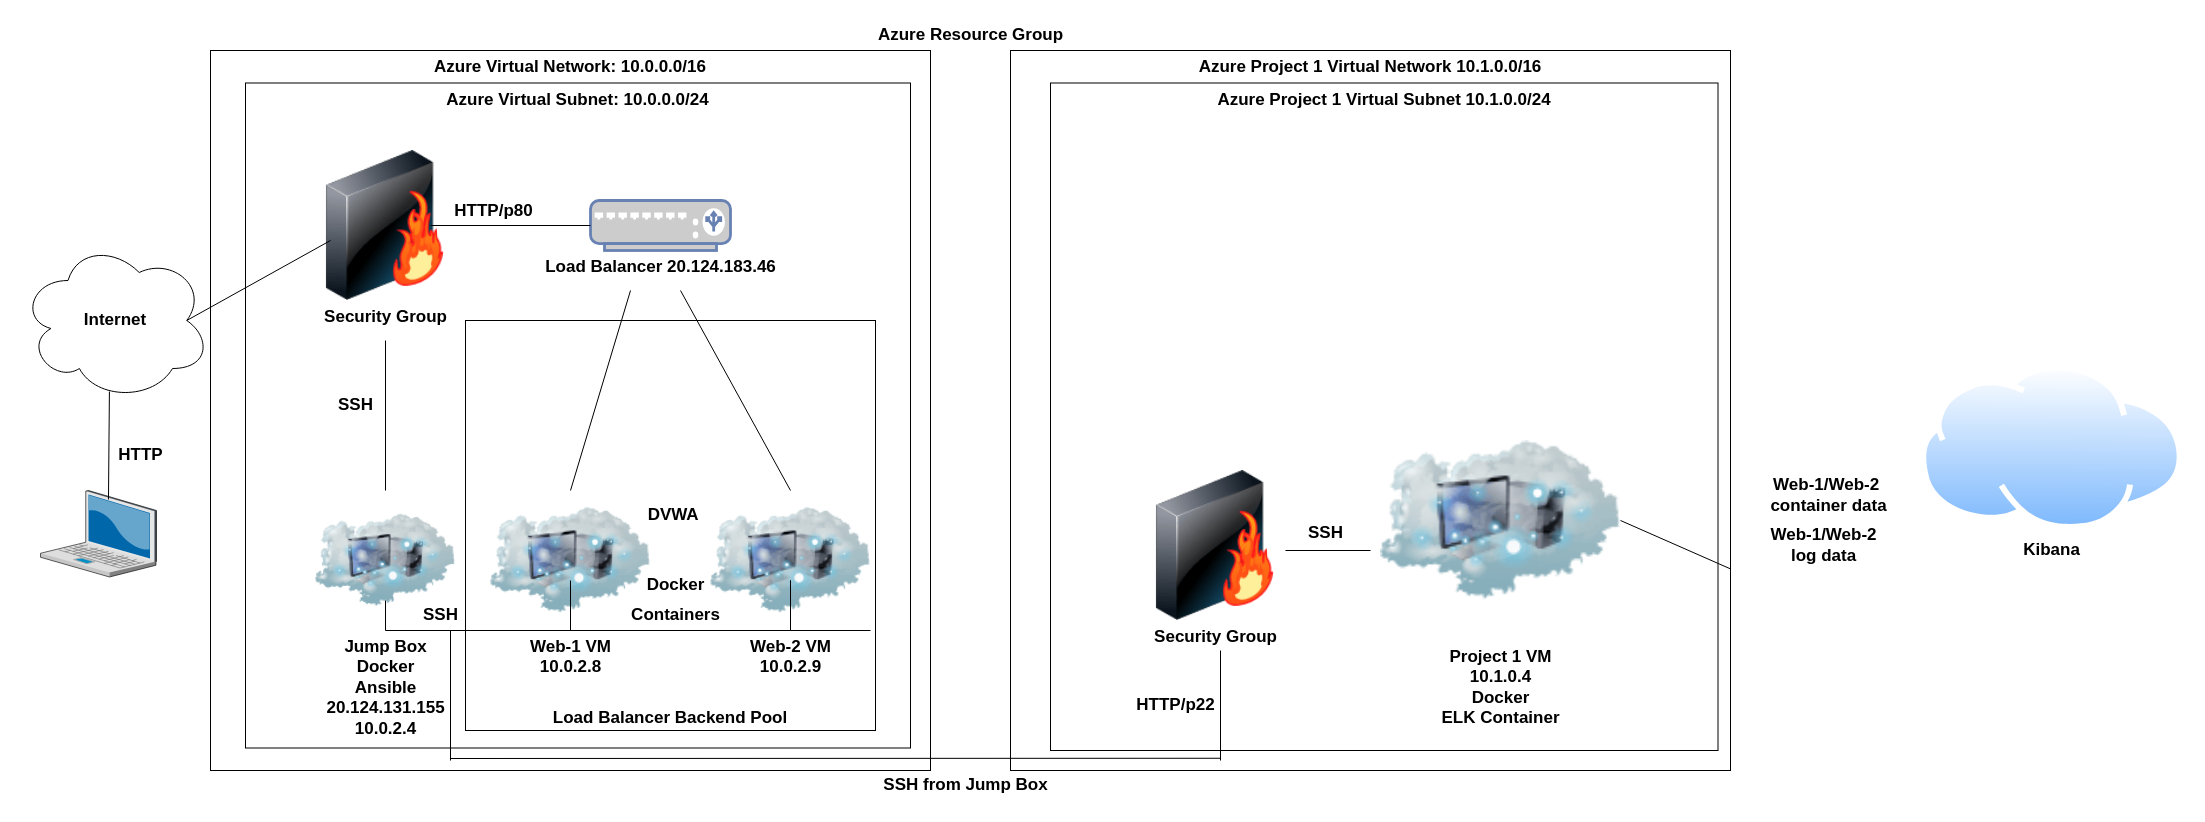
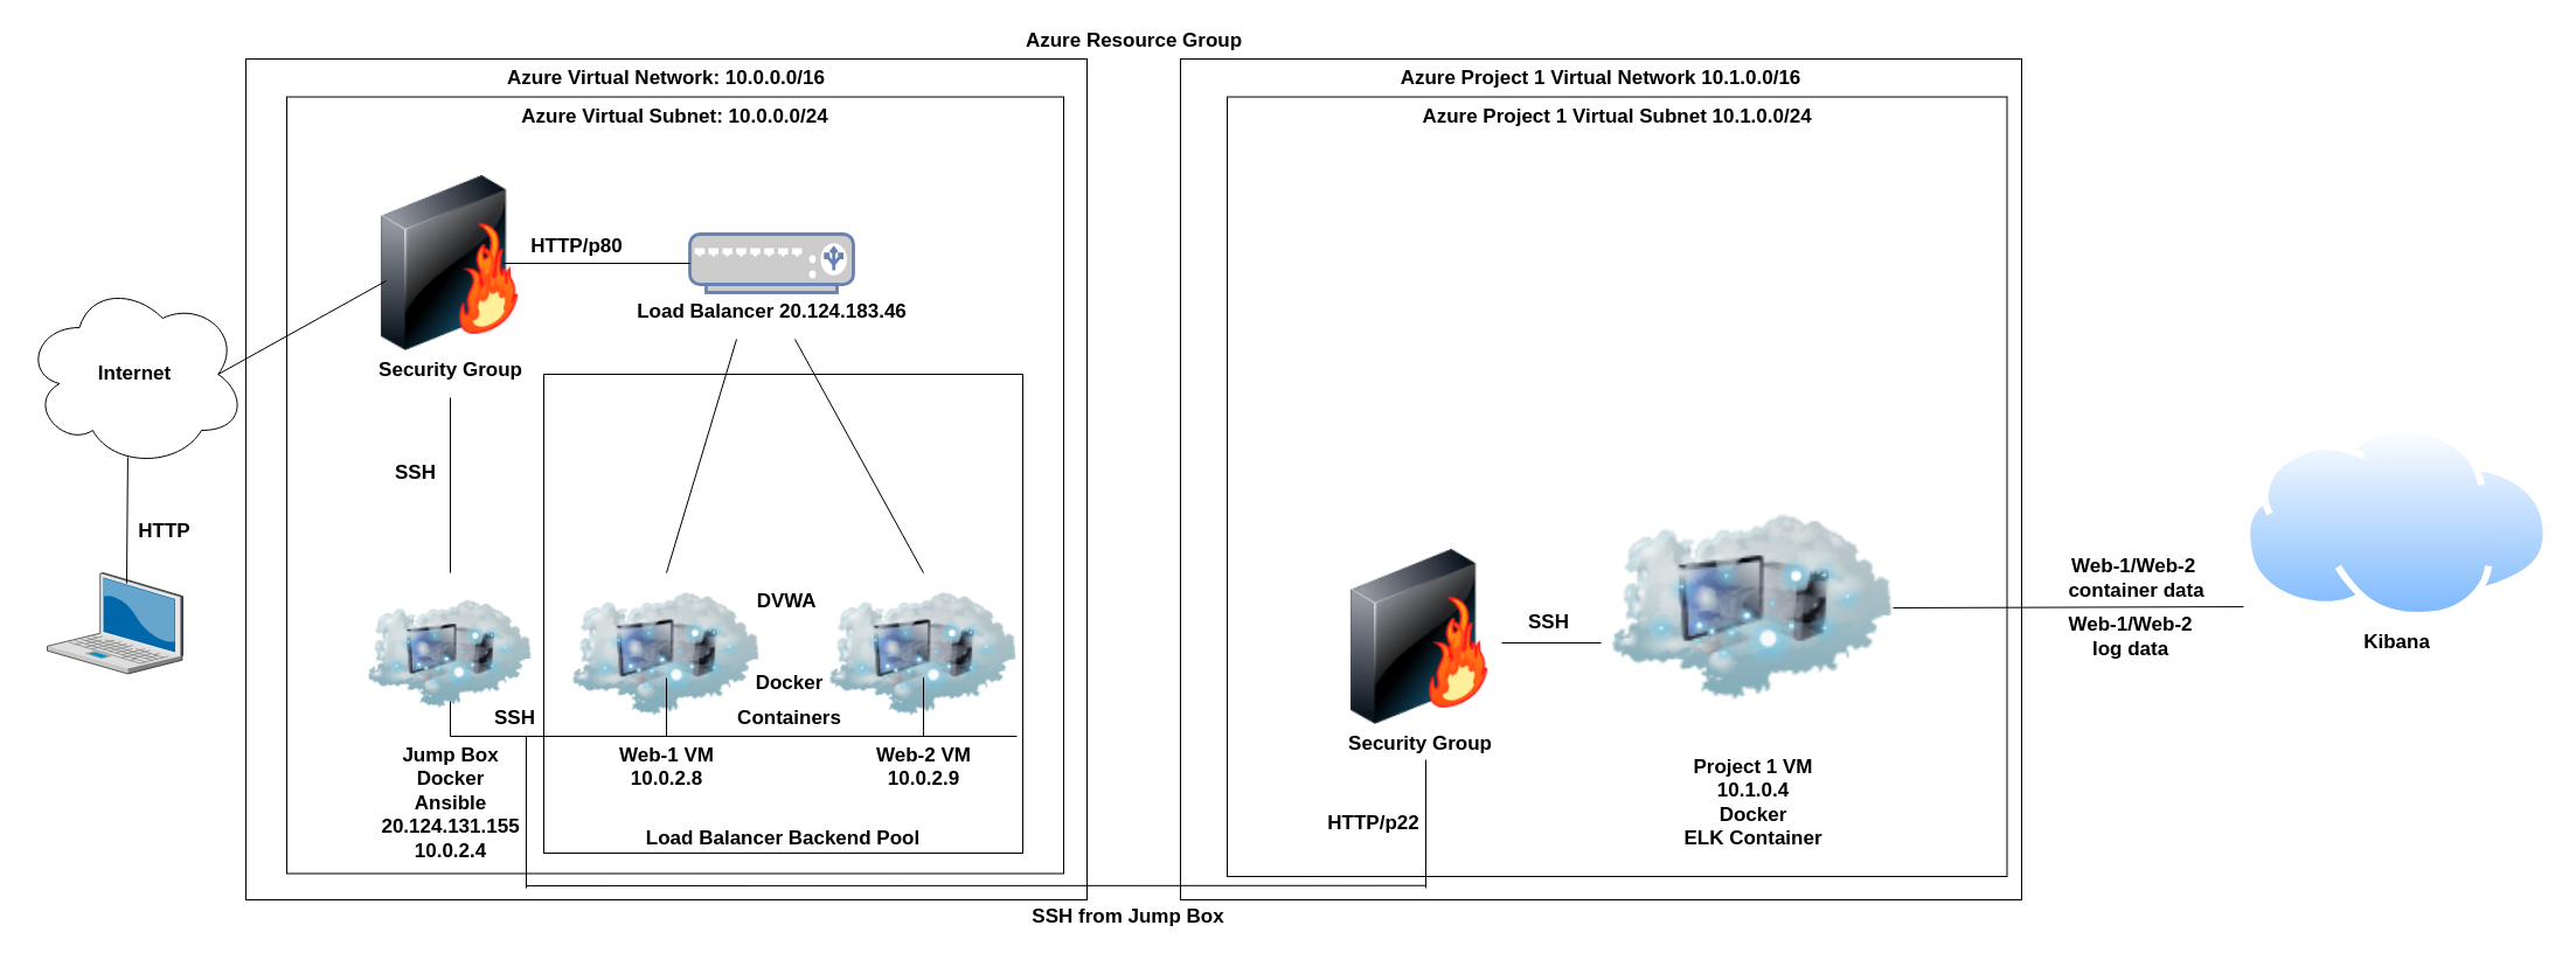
- <mxCell id="43" value="" style="endArrow=none;html=1;rounded=0;fontSize=17;exitX=1;exitY=0.5;exitDx=0;exitDy=0;" edge="1" parent="1" source="36" target="31"><mxGeometry width="50" height="50" relative="1" as="geometry"><mxPoint x="1480" y="460" as="sourcePoint" /><mxPoint x="1840" y="520" as="targetPoint" /></mxGeometry></mxCell>
+ <mxCell id="43" value="" style="endArrow=none;html=1;rounded=0;fontSize=17;exitX=1;exitY=0.5;exitDx=0;exitDy=0;entryX=0;entryY=0.934;entryDx=0;entryDy=0;entryPerimeter=0;" edge="1" parent="1" source="36" target="42"><mxGeometry width="50" height="50" relative="1" as="geometry"><mxPoint x="1480" y="460" as="sourcePoint" /><mxPoint x="1840" y="520" as="targetPoint" /></mxGeometry></mxCell>
